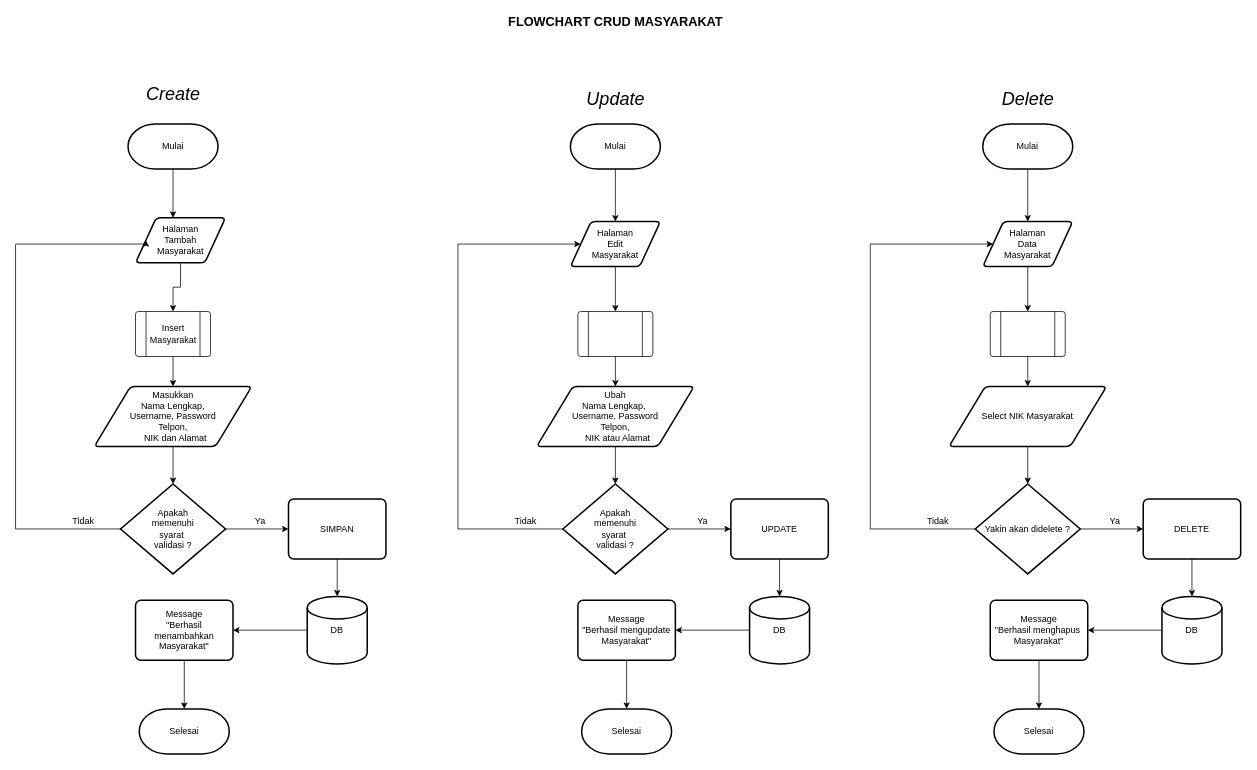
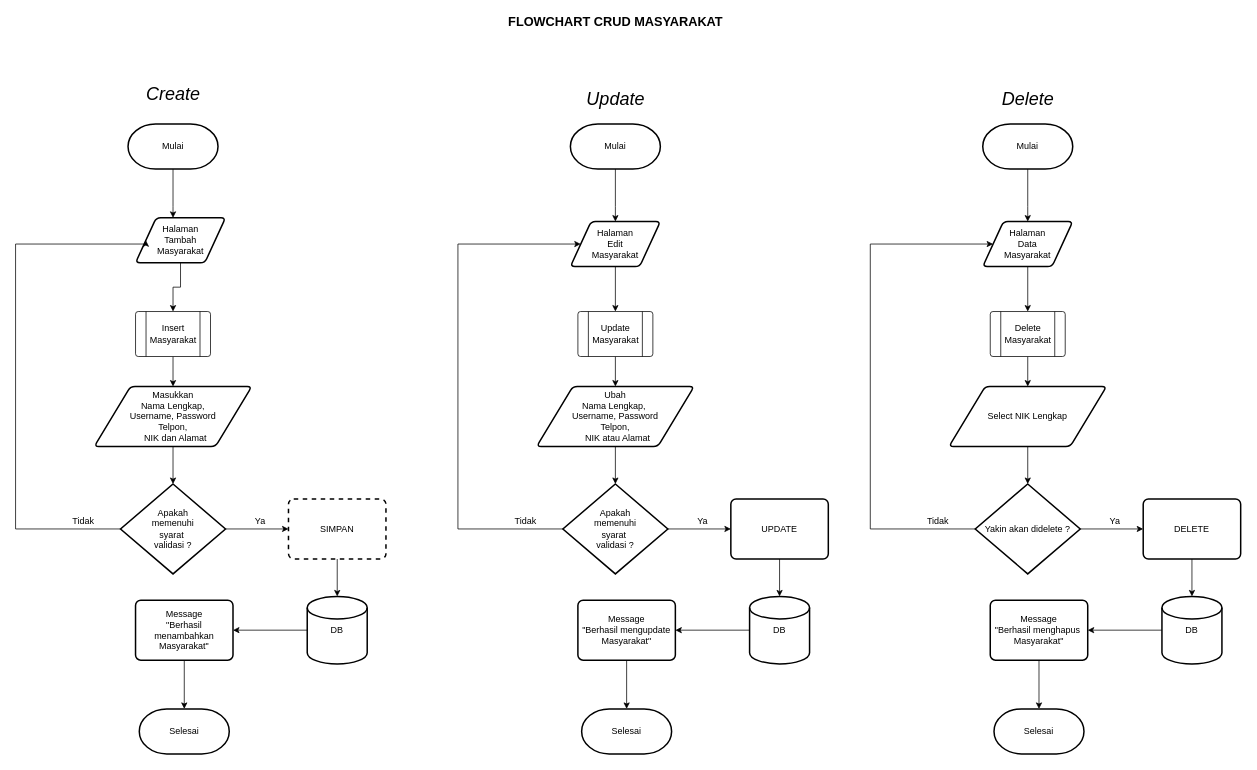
+ <mxCell id="36" value="Update&lt;br&gt;Masyarakat" style="text;html=1;align=center;verticalAlign=middle;resizable=0;points=[];autosize=1;" parent="1" vertex="1"><mxGeometry x="780" y="430" width="80" height="30" as="geometry" /></mxCell>
+ <mxCell id="57" value="Delete&lt;br&gt;Masyarakat" style="text;html=1;align=center;verticalAlign=middle;resizable=0;points=[];autosize=1;" parent="1" vertex="1"><mxGeometry x="1330" y="430" width="80" height="30" as="geometry" /></mxCell>
- <mxCell id="50" value="Select NIK&amp;nbsp;&lt;span&gt;Masyarakat&lt;/span&gt;" style="shape=parallelogram;html=1;strokeWidth=2;perimeter=parallelogramPerimeter;whiteSpace=wrap;rounded=1;arcSize=12;size=0.23;align=center;" parent="1" vertex="1"><mxGeometry x="1265" y="515" width="210" height="80" as="geometry" /></mxCell>
+ <mxCell id="50" value="Select NIK&amp;nbsp;&lt;span&gt;Lengkap&lt;/span&gt;" style="shape=parallelogram;html=1;strokeWidth=2;perimeter=parallelogramPerimeter;whiteSpace=wrap;rounded=1;arcSize=12;size=0.23;align=center;" parent="1" vertex="1"><mxGeometry x="1265" y="515" width="210" height="80" as="geometry" /></mxCell>
- <mxCell id="17" value="SIMPAN" style="rounded=1;whiteSpace=wrap;html=1;absoluteArcSize=1;arcSize=14;strokeWidth=2;align=center;" parent="1" vertex="1"><mxGeometry x="384" y="665" width="130" height="80" as="geometry" /></mxCell>
+ <mxCell id="17" value="SIMPAN" style="rounded=1;whiteSpace=wrap;html=1;absoluteArcSize=1;arcSize=14;strokeWidth=2;align=center;dashed=1;" parent="1" vertex="1"><mxGeometry x="384" y="665" width="130" height="80" as="geometry" /></mxCell>
